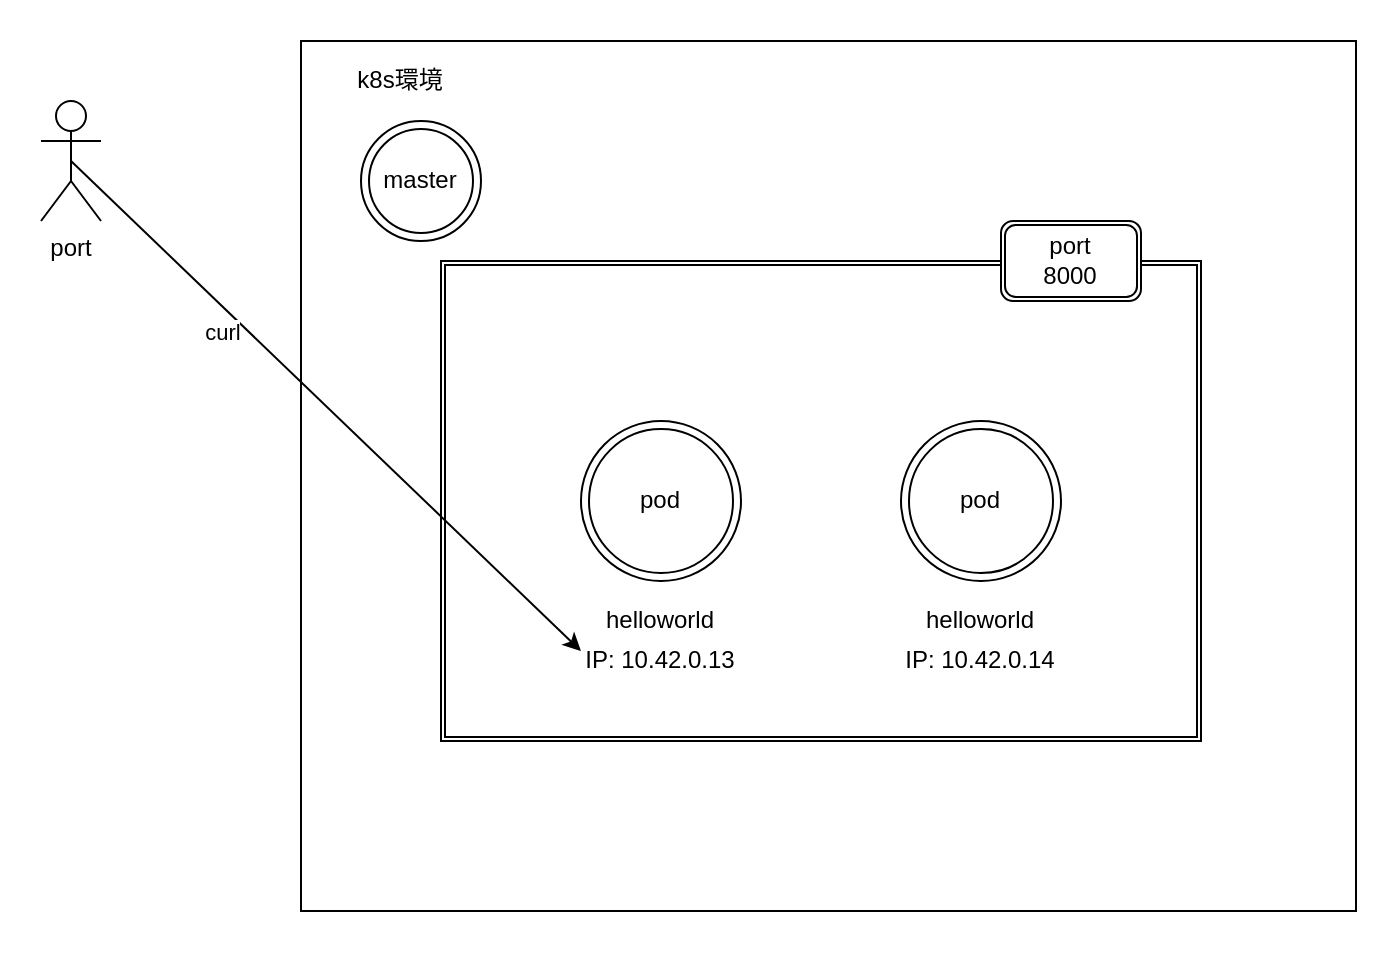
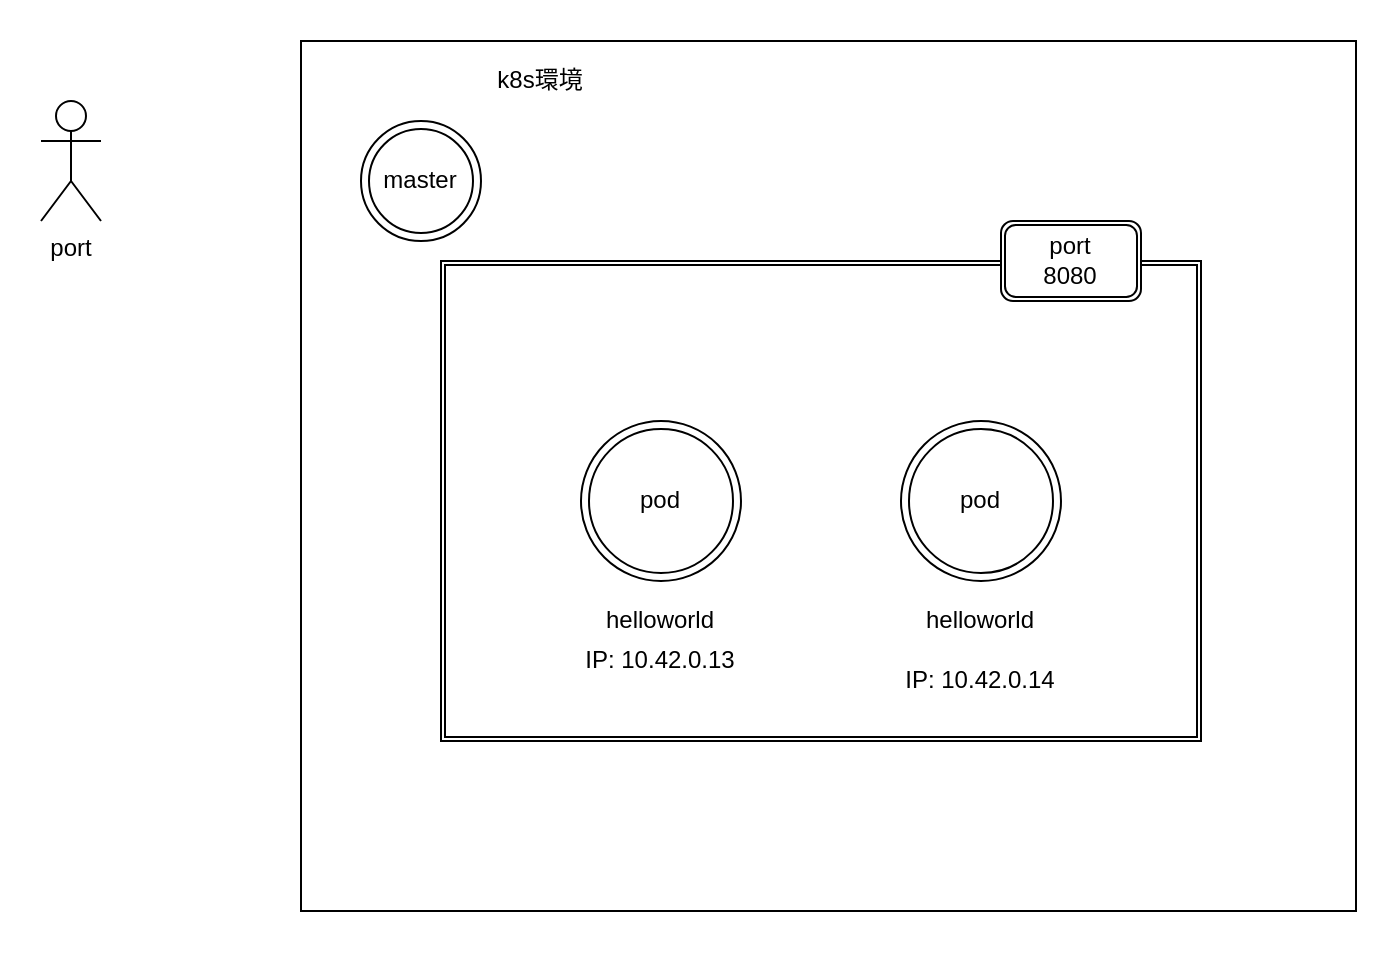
- <mxCell id="12" value="k8s環境" style="text;html=1;strokeColor=none;fillColor=none;align=center;verticalAlign=middle;whiteSpace=wrap;overflow=hidden;" parent="1" vertex="1"><mxGeometry x="160" y="30" width="80" height="20" as="geometry" /></mxCell>
+ <mxCell id="12" value="k8s環境" style="text;html=1;strokeColor=none;fillColor=none;align=center;verticalAlign=middle;whiteSpace=wrap;overflow=hidden;" parent="1" vertex="1"><mxGeometry x="230" y="30" width="80" height="20" as="geometry" /></mxCell>
- <mxCell id="11" value="port&lt;br&gt;8000" style="shape=ext;double=1;rounded=1;whiteSpace=wrap;html=1;" parent="1" vertex="1"><mxGeometry x="500" y="110" width="70" height="40" as="geometry" /></mxCell>
+ <mxCell id="11" value="port&lt;br&gt;8080" style="shape=ext;double=1;rounded=1;whiteSpace=wrap;html=1;" parent="1" vertex="1"><mxGeometry x="500" y="110" width="70" height="40" as="geometry" /></mxCell>
- <mxCell id="8" style="edgeStyle=none;html=1;exitX=0.5;exitY=0.5;exitDx=0;exitDy=0;exitPerimeter=0;entryX=0;entryY=0.25;entryDx=0;entryDy=0;" parent="1" source="10" target="14" edge="1"><mxGeometry relative="1" as="geometry"><Array as="points" /></mxGeometry></mxCell>
- <mxCell id="9" value="curl" style="edgeLabel;html=1;align=center;verticalAlign=middle;resizable=0;points=[];" parent="8" vertex="1" connectable="0"><mxGeometry x="-0.052" y="2" relative="1" as="geometry"><mxPoint x="-47" y="-29" as="offset" /></mxGeometry></mxCell>
- <mxCell id="15" value="IP:&amp;nbsp;10.42.0.14" style="text;html=1;strokeColor=none;fillColor=none;align=center;verticalAlign=middle;whiteSpace=wrap;overflow=hidden;" vertex="1" parent="1"><mxGeometry x="450" y="320" width="80" height="20" as="geometry" /></mxCell>
+ <mxCell id="15" value="IP:&amp;nbsp;10.42.0.14" style="text;html=1;strokeColor=none;fillColor=none;align=center;verticalAlign=middle;whiteSpace=wrap;overflow=hidden;" vertex="1" parent="1"><mxGeometry x="450" y="330" width="80" height="20" as="geometry" /></mxCell>
